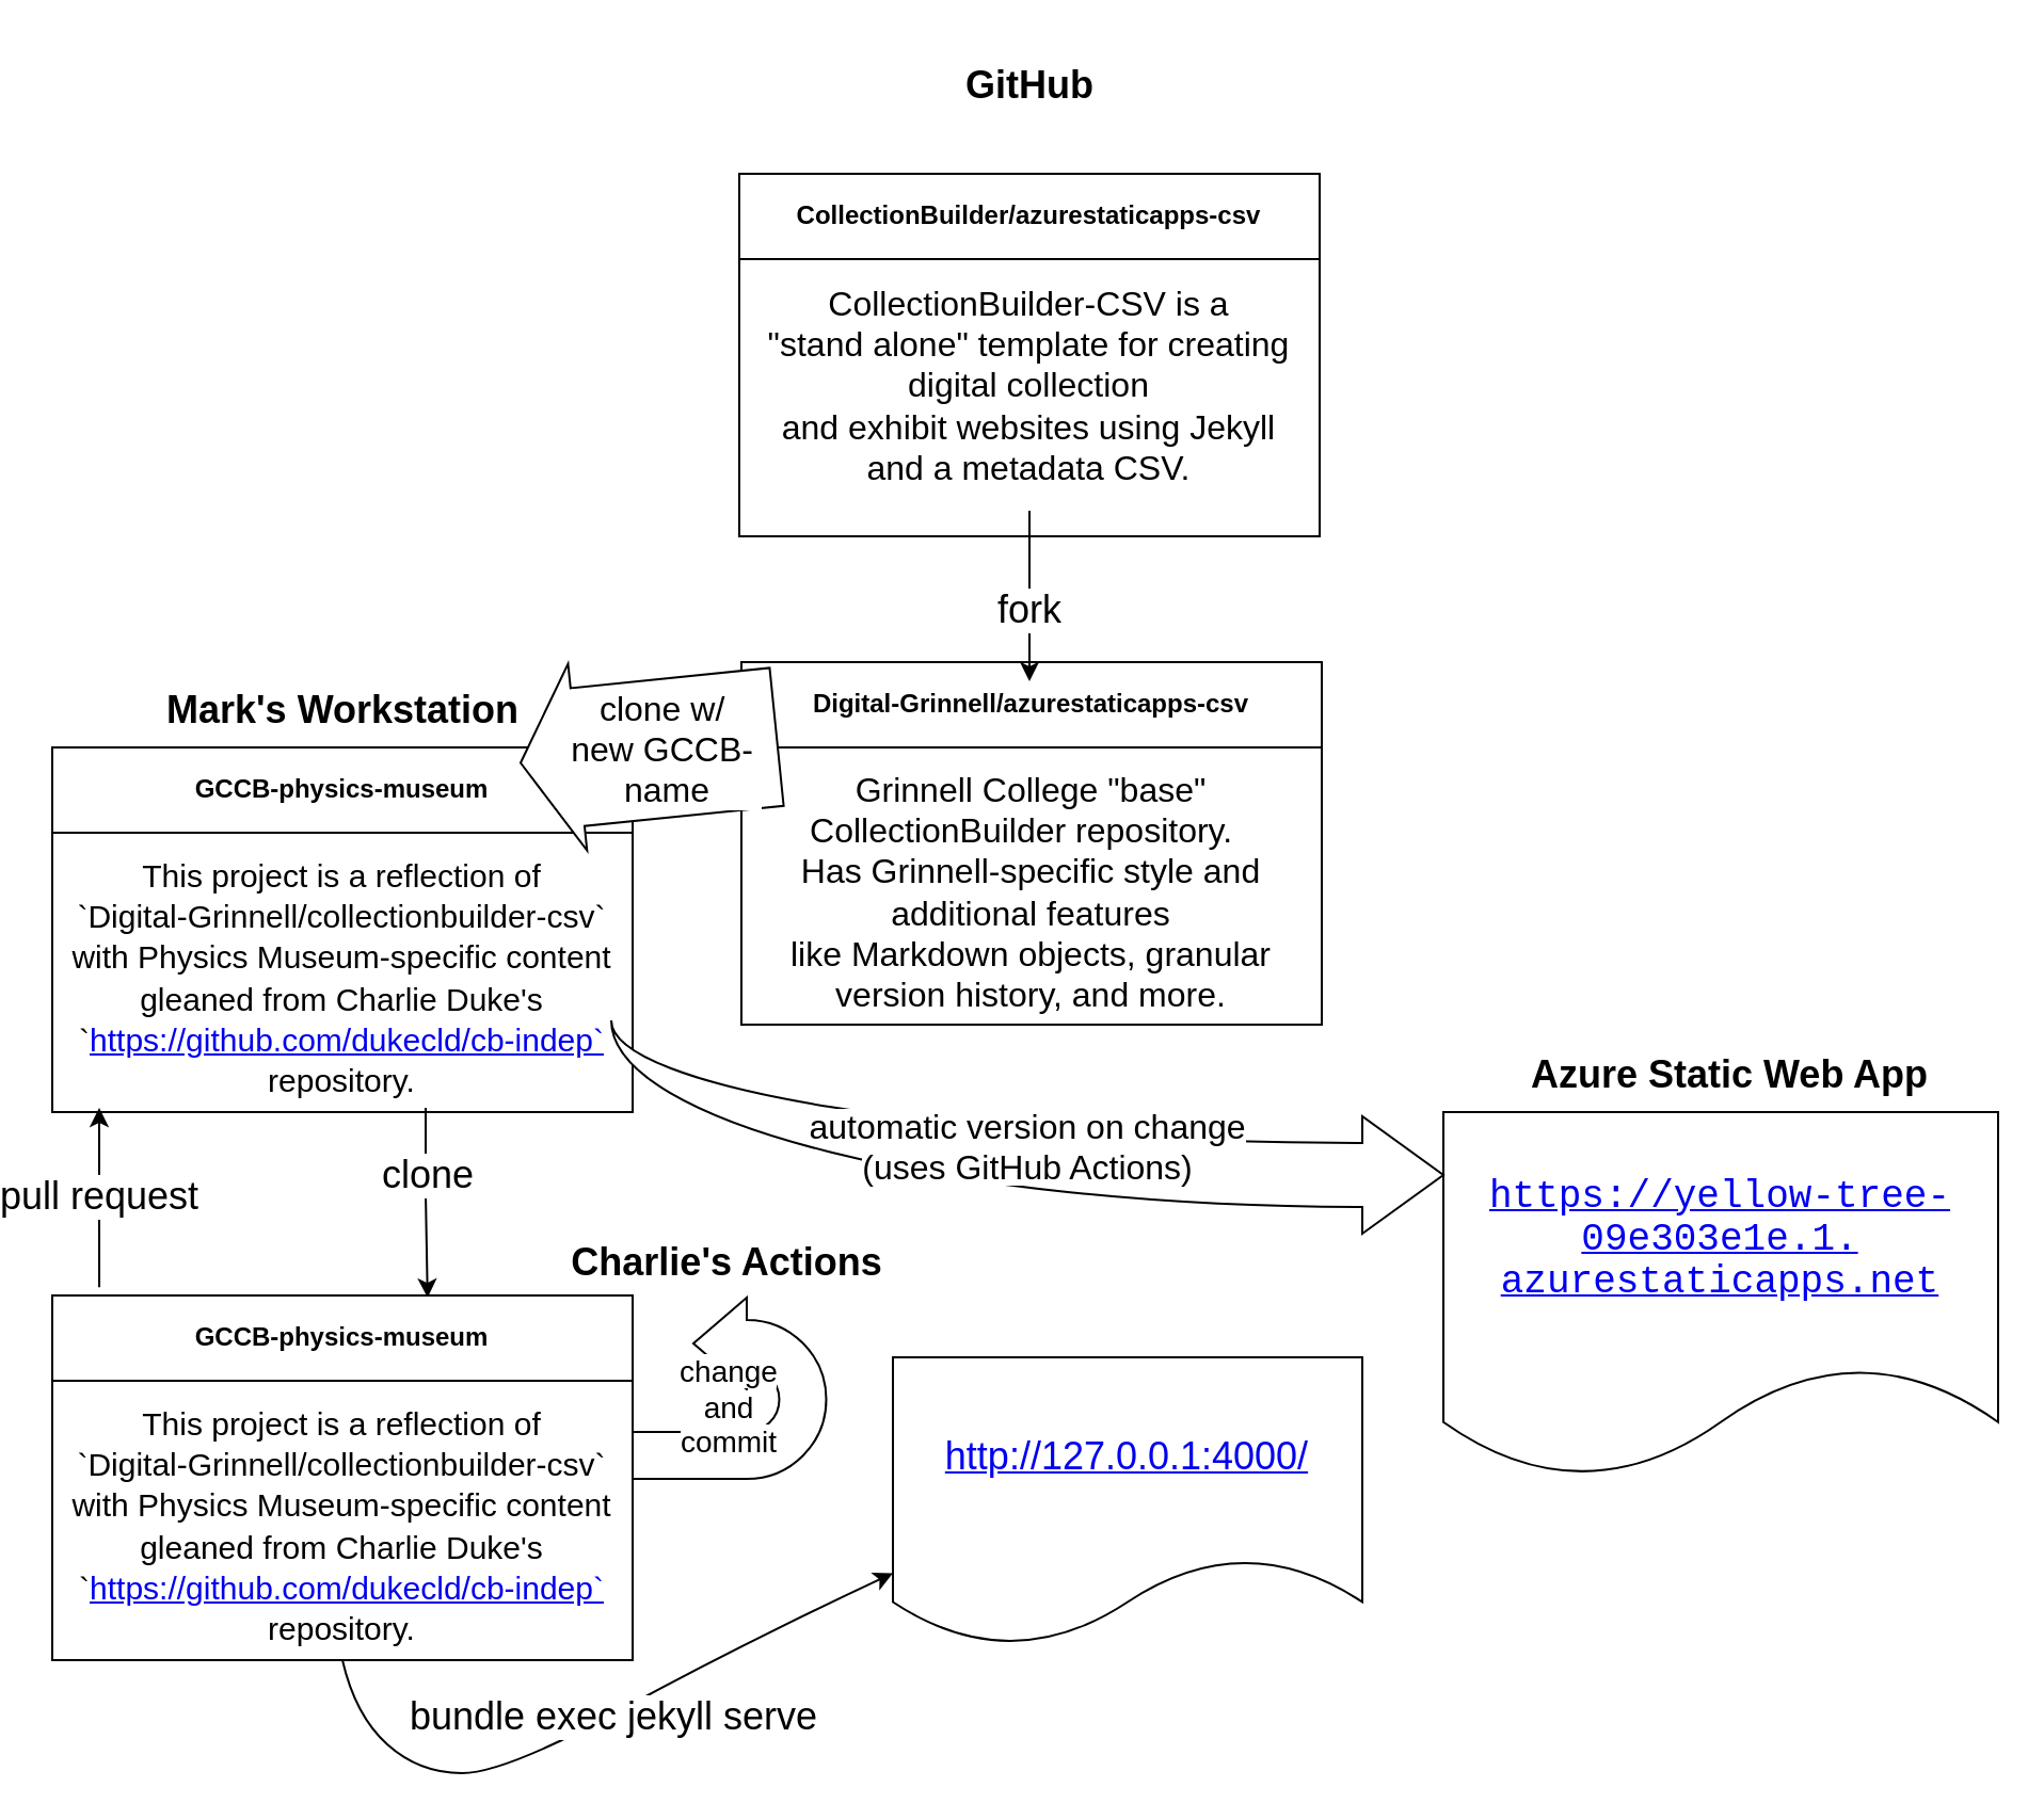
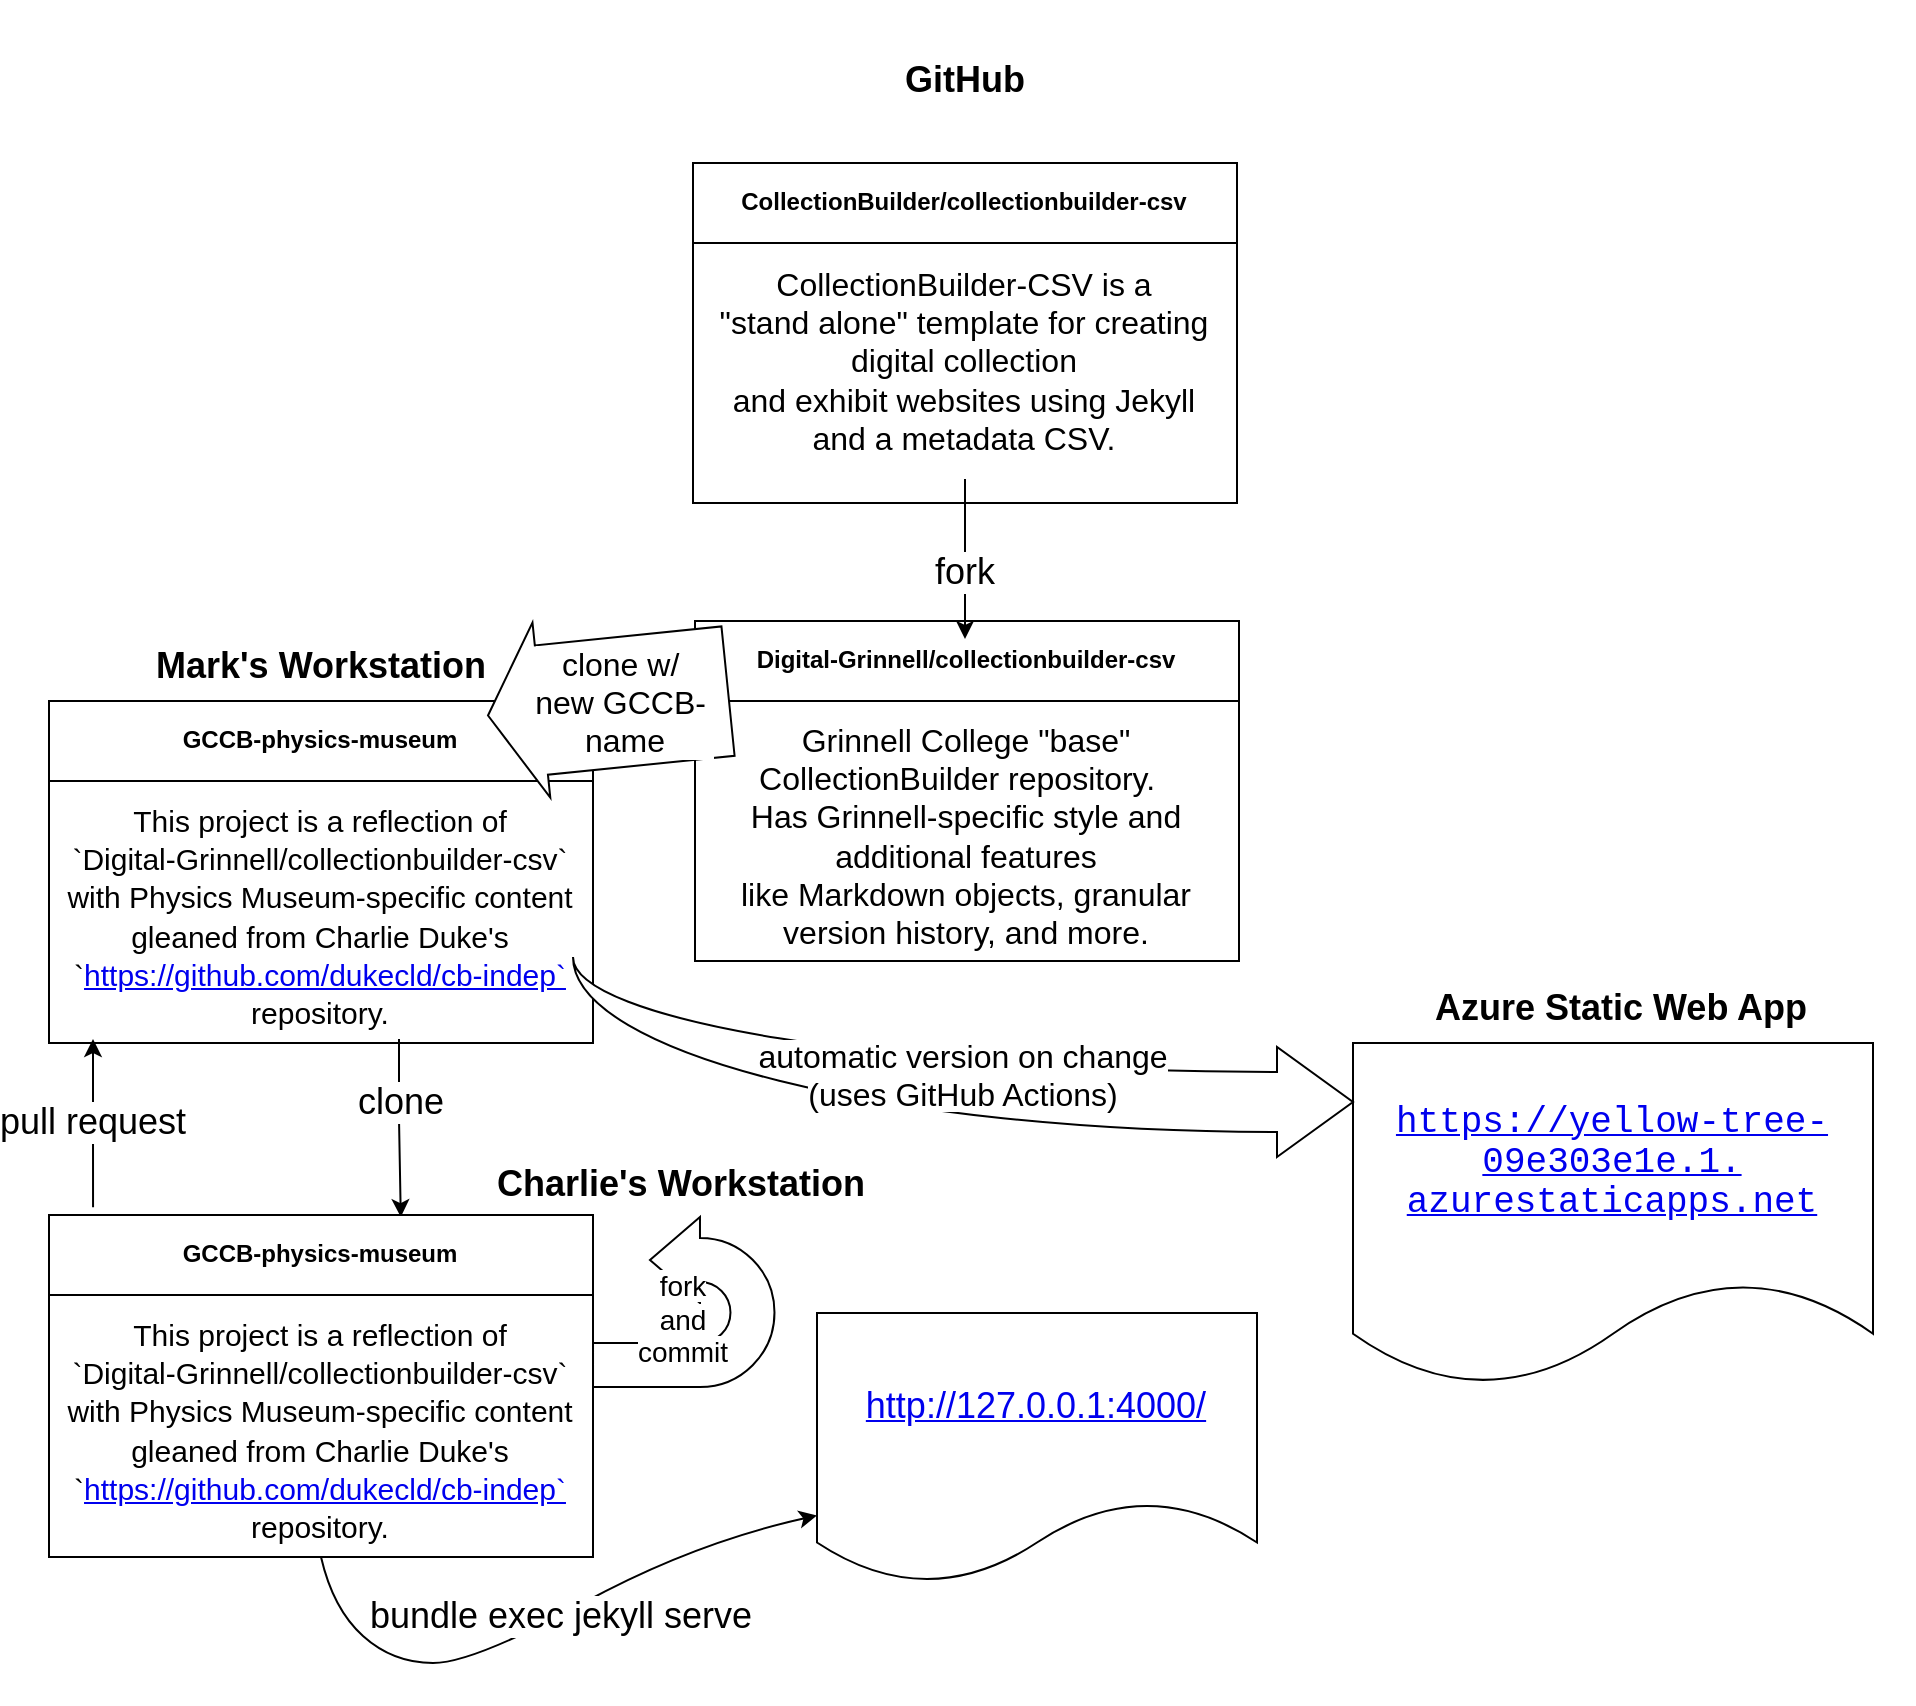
- <mxCell id="17" value="CollectionBuilder/azurestaticapps-csv" style="swimlane;whiteSpace=wrap;html=1;startSize=40;" parent="1" vertex="1"><mxGeometry x="342" y="81" width="272" height="170" as="geometry"><mxRectangle x="320" y="30" width="240" height="40" as="alternateBounds" /></mxGeometry></mxCell>
+ <mxCell id="17" value="CollectionBuilder/collectionbuilder-csv" style="swimlane;whiteSpace=wrap;html=1;startSize=40;" parent="1" vertex="1"><mxGeometry x="342" y="81" width="272" height="170" as="geometry"><mxRectangle x="320" y="30" width="240" height="40" as="alternateBounds" /></mxGeometry></mxCell>
- <mxCell id="3" value="Digital-Grinnell/azurestaticapps-csv" style="swimlane;whiteSpace=wrap;html=1;startSize=40;" parent="1" vertex="1"><mxGeometry x="343" y="310" width="272" height="170" as="geometry"><mxRectangle x="320" y="30" width="240" height="40" as="alternateBounds" /></mxGeometry></mxCell>
+ <mxCell id="3" value="Digital-Grinnell/collectionbuilder-csv" style="swimlane;whiteSpace=wrap;html=1;startSize=40;" parent="1" vertex="1"><mxGeometry x="343" y="310" width="272" height="170" as="geometry"><mxRectangle x="320" y="30" width="240" height="40" as="alternateBounds" /></mxGeometry></mxCell>
- <mxCell id="10" value="&lt;font style=&quot;font-size: 18px;&quot;&gt;&lt;b&gt;Charlie's Actions&lt;/b&gt;&lt;/font&gt;" style="text;html=1;align=center;verticalAlign=middle;resizable=0;points=[];autosize=1;strokeColor=none;fillColor=none;" parent="1" vertex="1"><mxGeometry x="231" y="572" width="210" height="40" as="geometry" /></mxCell>
+ <mxCell id="10" value="&lt;font style=&quot;font-size: 18px;&quot;&gt;&lt;b&gt;Charlie's Workstation&lt;/b&gt;&lt;/font&gt;" style="text;html=1;align=center;verticalAlign=middle;resizable=0;points=[];autosize=1;strokeColor=none;fillColor=none;" parent="1" vertex="1"><mxGeometry x="231" y="572" width="210" height="40" as="geometry" /></mxCell>
- <mxCell id="2" value="&lt;font style=&quot;font-size: 14px;&quot;&gt;&lt;span style=&quot;background-color: light-dark(#ffffff, var(--ge-dark-color, #121212));&quot;&gt;&lt;br&gt;&lt;/span&gt;&lt;/font&gt;&lt;div&gt;&lt;font style=&quot;font-size: 14px;&quot;&gt;&lt;span style=&quot;background-color: light-dark(#ffffff, var(--ge-dark-color, #121212));&quot;&gt;&lt;br&gt;&lt;/span&gt;&lt;/font&gt;&lt;/div&gt;&lt;div&gt;&lt;font style=&quot;font-size: 14px;&quot;&gt;&lt;span style=&quot;background-color: light-dark(#ffffff, var(--ge-dark-color, #121212));&quot;&gt;change&lt;/span&gt;&lt;/font&gt;&lt;/div&gt;&lt;div&gt;&lt;font style=&quot;font-size: 14px;&quot;&gt;&lt;span style=&quot;background-color: light-dark(#ffffff, var(--ge-dark-color, #121212));&quot;&gt;and&lt;/span&gt;&lt;/font&gt;&lt;/div&gt;&lt;font style=&quot;font-size: 14px;&quot;&gt;&lt;span style=&quot;background-color: light-dark(#ffffff, var(--ge-dark-color, #121212));&quot;&gt;commit&lt;br&gt;&lt;br&gt;&lt;/span&gt;&lt;/font&gt;" style="html=1;shadow=0;dashed=0;align=center;verticalAlign=middle;shape=mxgraph.arrows2.uTurnArrow;dy=11;arrowHead=43;dx2=25;flipH=1;" parent="1" vertex="1"><mxGeometry x="292" y="608" width="90.73" height="85" as="geometry" /></mxCell>
+ <mxCell id="2" value="&lt;font style=&quot;font-size: 14px;&quot;&gt;&lt;span style=&quot;background-color: light-dark(#ffffff, var(--ge-dark-color, #121212));&quot;&gt;&lt;br&gt;&lt;/span&gt;&lt;/font&gt;&lt;div&gt;&lt;font style=&quot;font-size: 14px;&quot;&gt;&lt;span style=&quot;background-color: light-dark(#ffffff, var(--ge-dark-color, #121212));&quot;&gt;&lt;br&gt;&lt;/span&gt;&lt;/font&gt;&lt;/div&gt;&lt;div&gt;&lt;font style=&quot;font-size: 14px;&quot;&gt;&lt;span style=&quot;background-color: light-dark(#ffffff, var(--ge-dark-color, #121212));&quot;&gt;fork&lt;/span&gt;&lt;/font&gt;&lt;/div&gt;&lt;div&gt;&lt;font style=&quot;font-size: 14px;&quot;&gt;&lt;span style=&quot;background-color: light-dark(#ffffff, var(--ge-dark-color, #121212));&quot;&gt;and&lt;/span&gt;&lt;/font&gt;&lt;/div&gt;&lt;font style=&quot;font-size: 14px;&quot;&gt;&lt;span style=&quot;background-color: light-dark(#ffffff, var(--ge-dark-color, #121212));&quot;&gt;commit&lt;br&gt;&lt;br&gt;&lt;/span&gt;&lt;/font&gt;" style="html=1;shadow=0;dashed=0;align=center;verticalAlign=middle;shape=mxgraph.arrows2.uTurnArrow;dy=11;arrowHead=43;dx2=25;flipH=1;" parent="1" vertex="1"><mxGeometry x="292" y="608" width="90.73" height="85" as="geometry" /></mxCell>
- <mxCell id="20" value="&lt;font style=&quot;font-size: 18px;&quot;&gt;&lt;a href=&quot;http://127.0.0.1:4000/&quot;&gt;http://127.0.0.1:4000/&lt;/a&gt;&lt;/font&gt;" style="shape=document;whiteSpace=wrap;html=1;boundedLbl=1;align=center;" vertex="1" parent="1"><mxGeometry x="414" y="636" width="220" height="135" as="geometry" /></mxCell>
+ <mxCell id="20" value="&lt;font style=&quot;font-size: 18px;&quot;&gt;&lt;a href=&quot;http://127.0.0.1:4000/&quot;&gt;http://127.0.0.1:4000/&lt;/a&gt;&lt;/font&gt;" style="shape=document;whiteSpace=wrap;html=1;boundedLbl=1;align=center;" vertex="1" parent="1"><mxGeometry x="404" y="656" width="220" height="135" as="geometry" /></mxCell>
